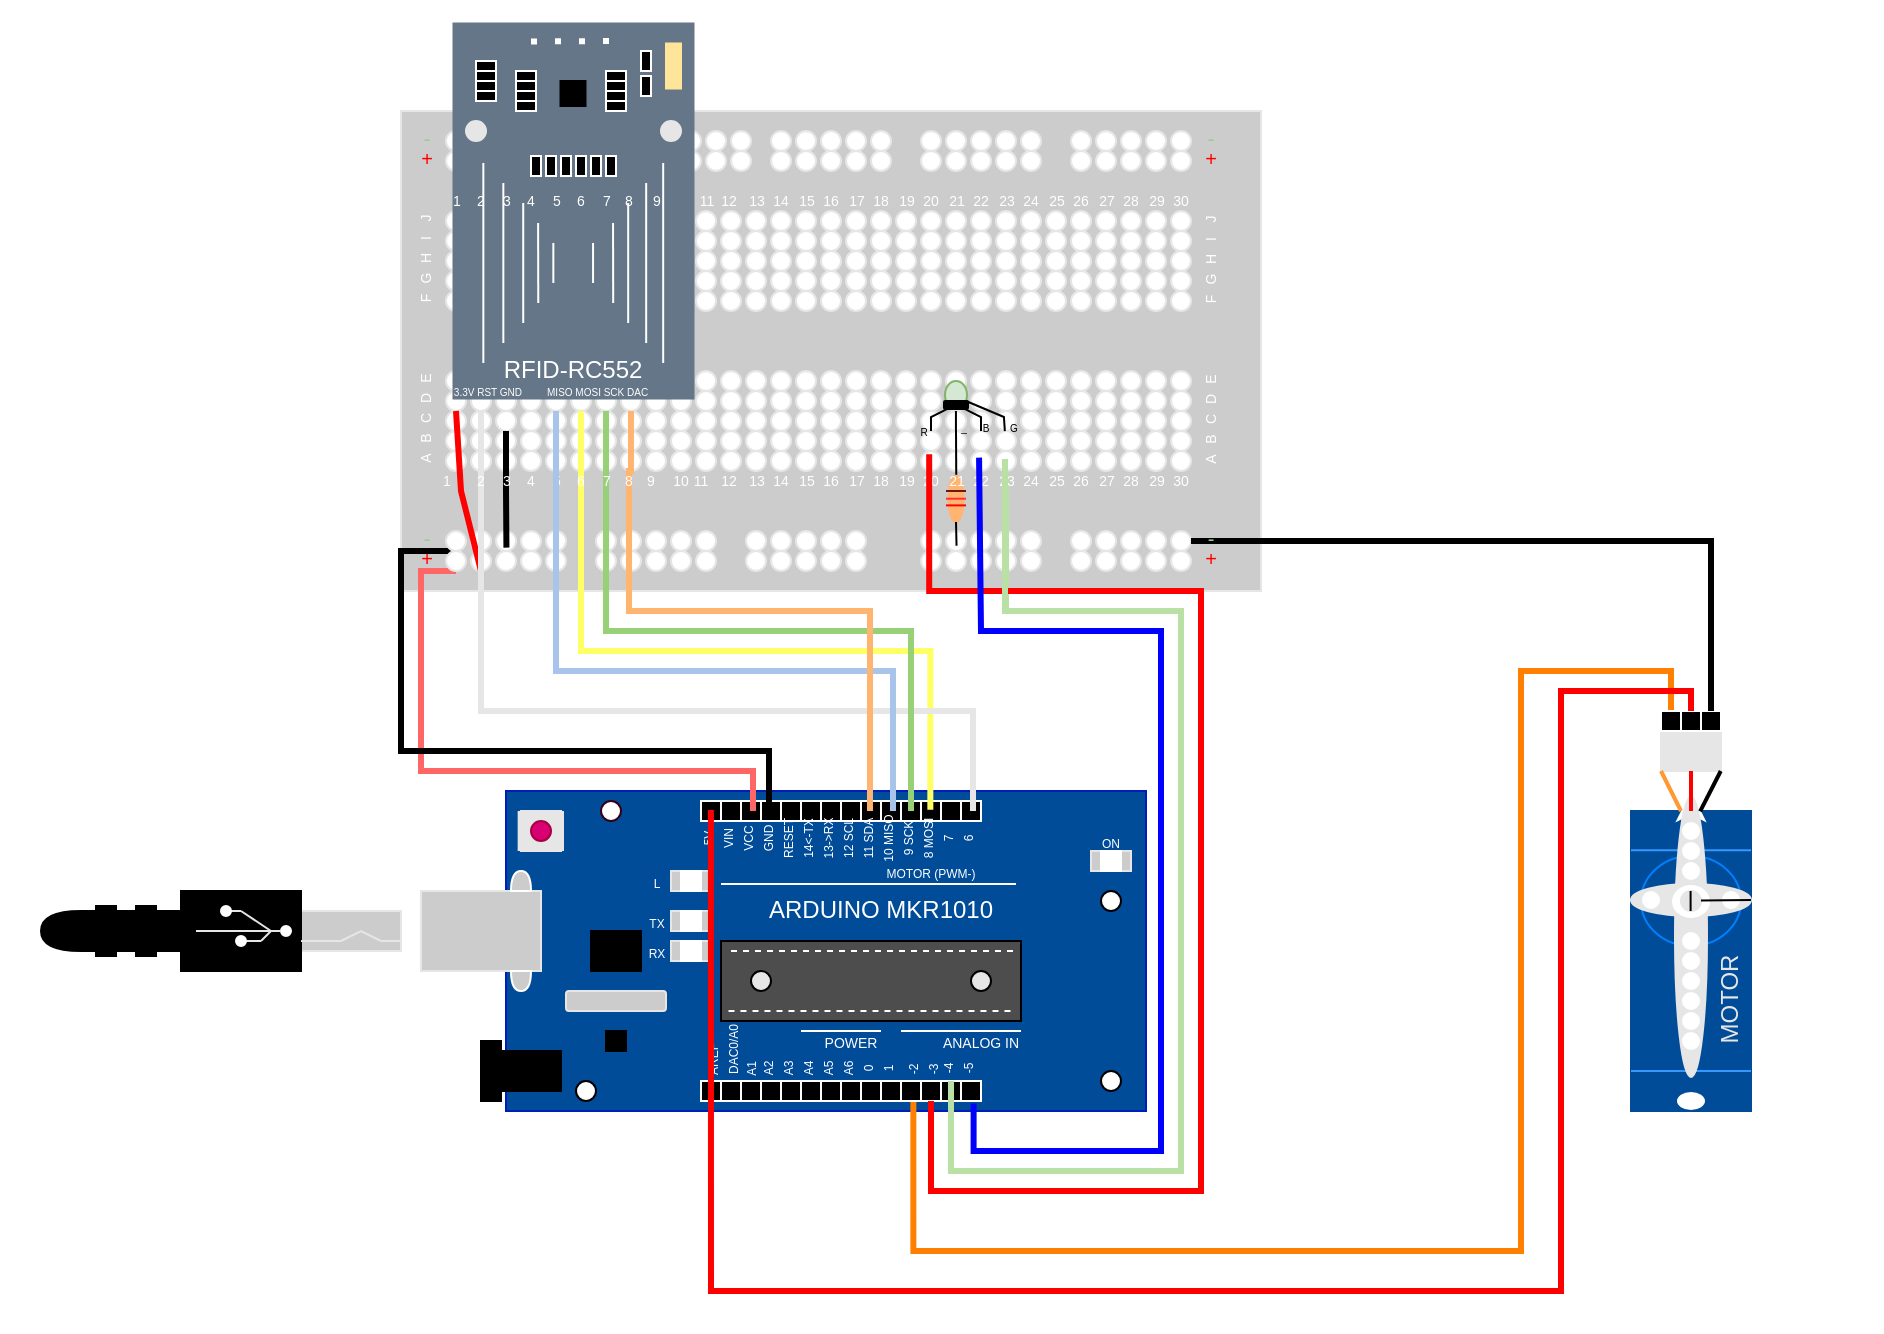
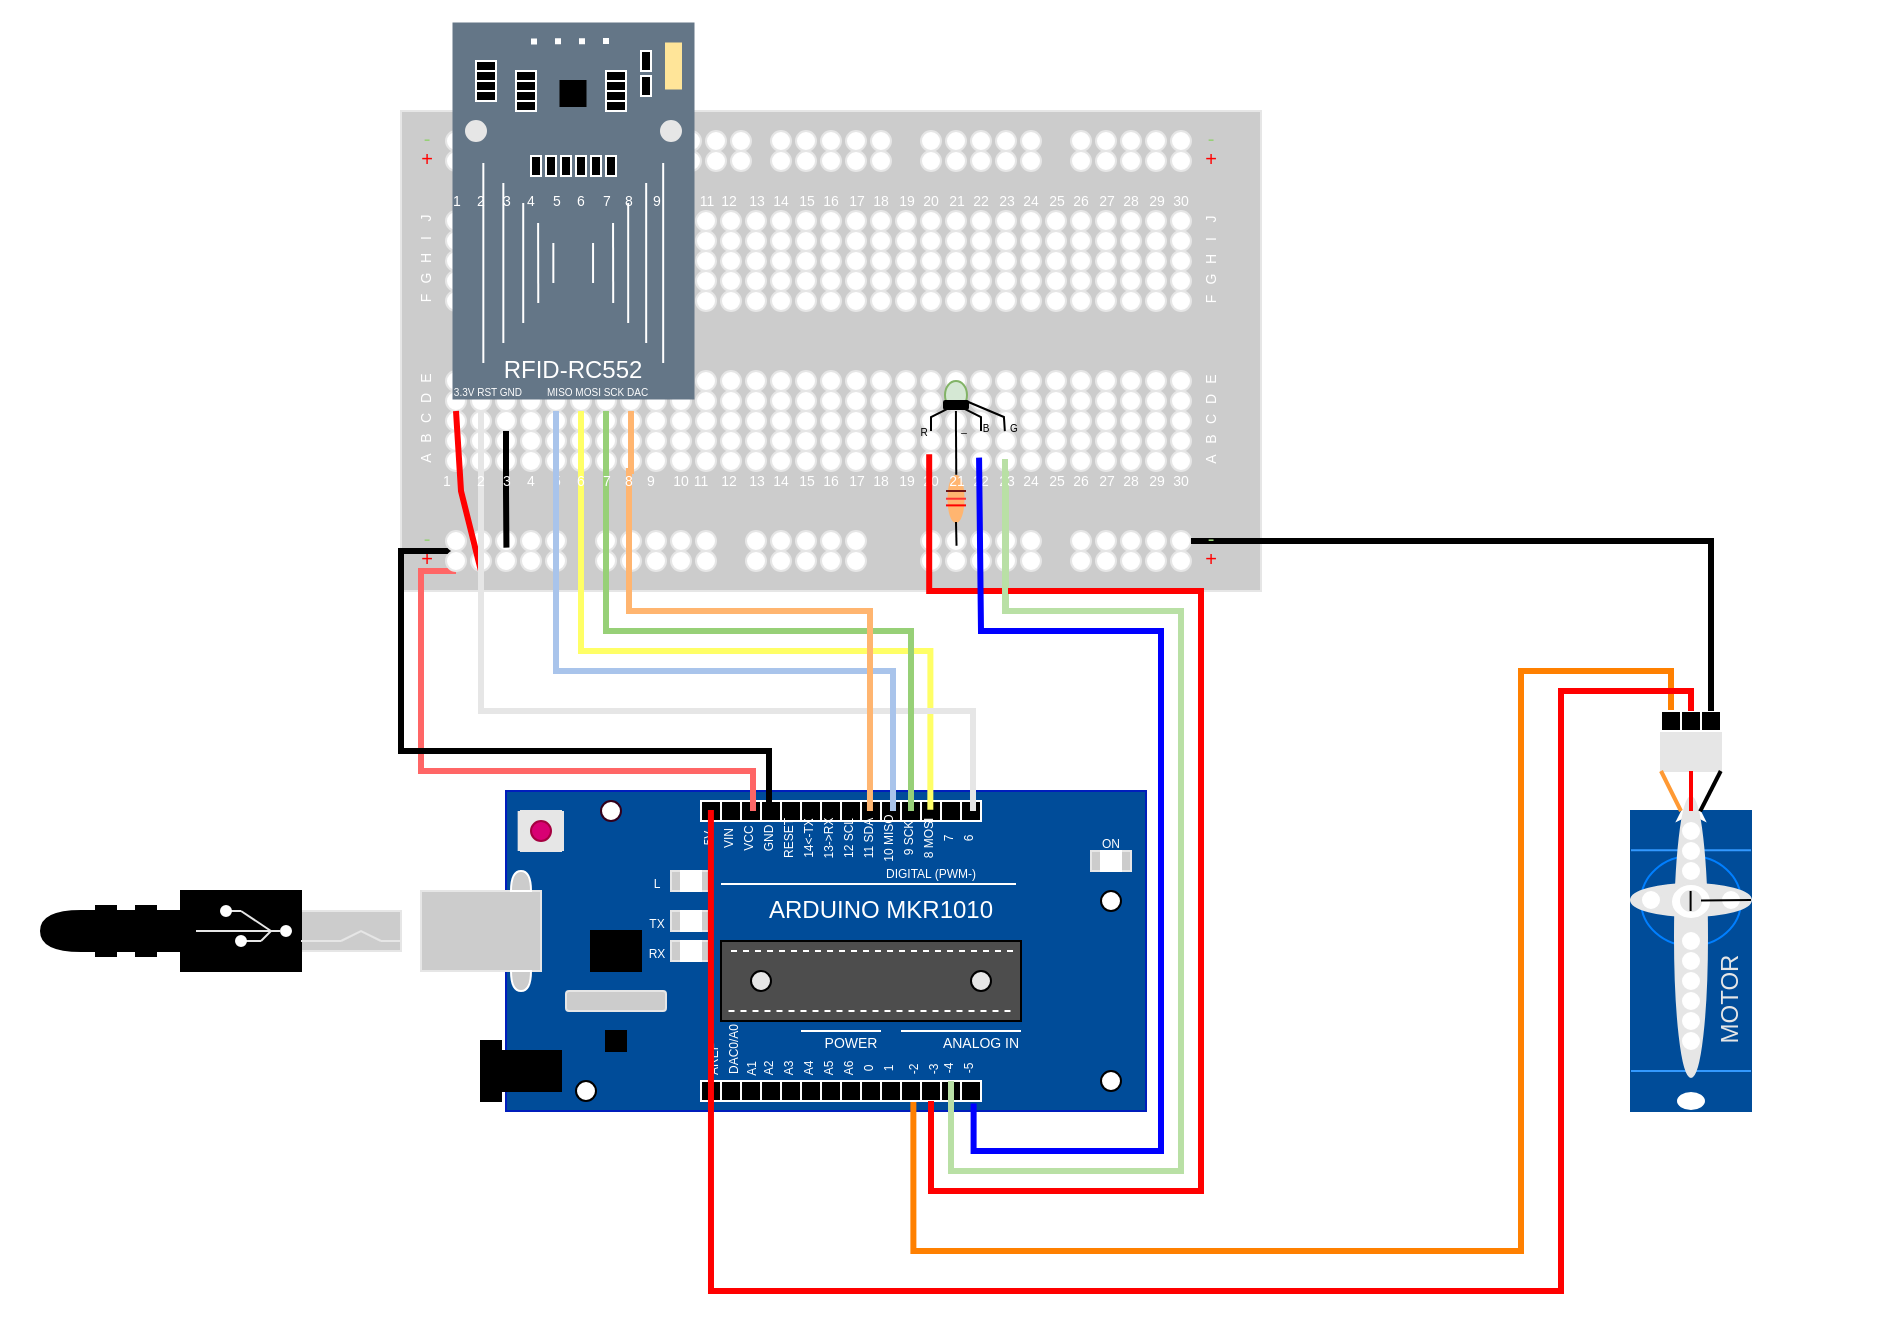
- <mxCell id="22" value="MOTOR (PWM-)" style="text;html=1;align=center;verticalAlign=middle;resizable=0;points=[];autosize=1;strokeColor=none;fillColor=none;fontSize=6;fontColor=#FFFFFF;" parent="1" vertex="1"><mxGeometry x="435" y="431.5" width="60" height="10" as="geometry" /></mxCell>
+ <mxCell id="22" value="DIGITAL (PWM-)" style="text;html=1;align=center;verticalAlign=middle;resizable=0;points=[];autosize=1;strokeColor=none;fillColor=none;fontSize=6;fontColor=#FFFFFF;" parent="1" vertex="1"><mxGeometry x="435" y="431.5" width="60" height="10" as="geometry" /></mxCell>
